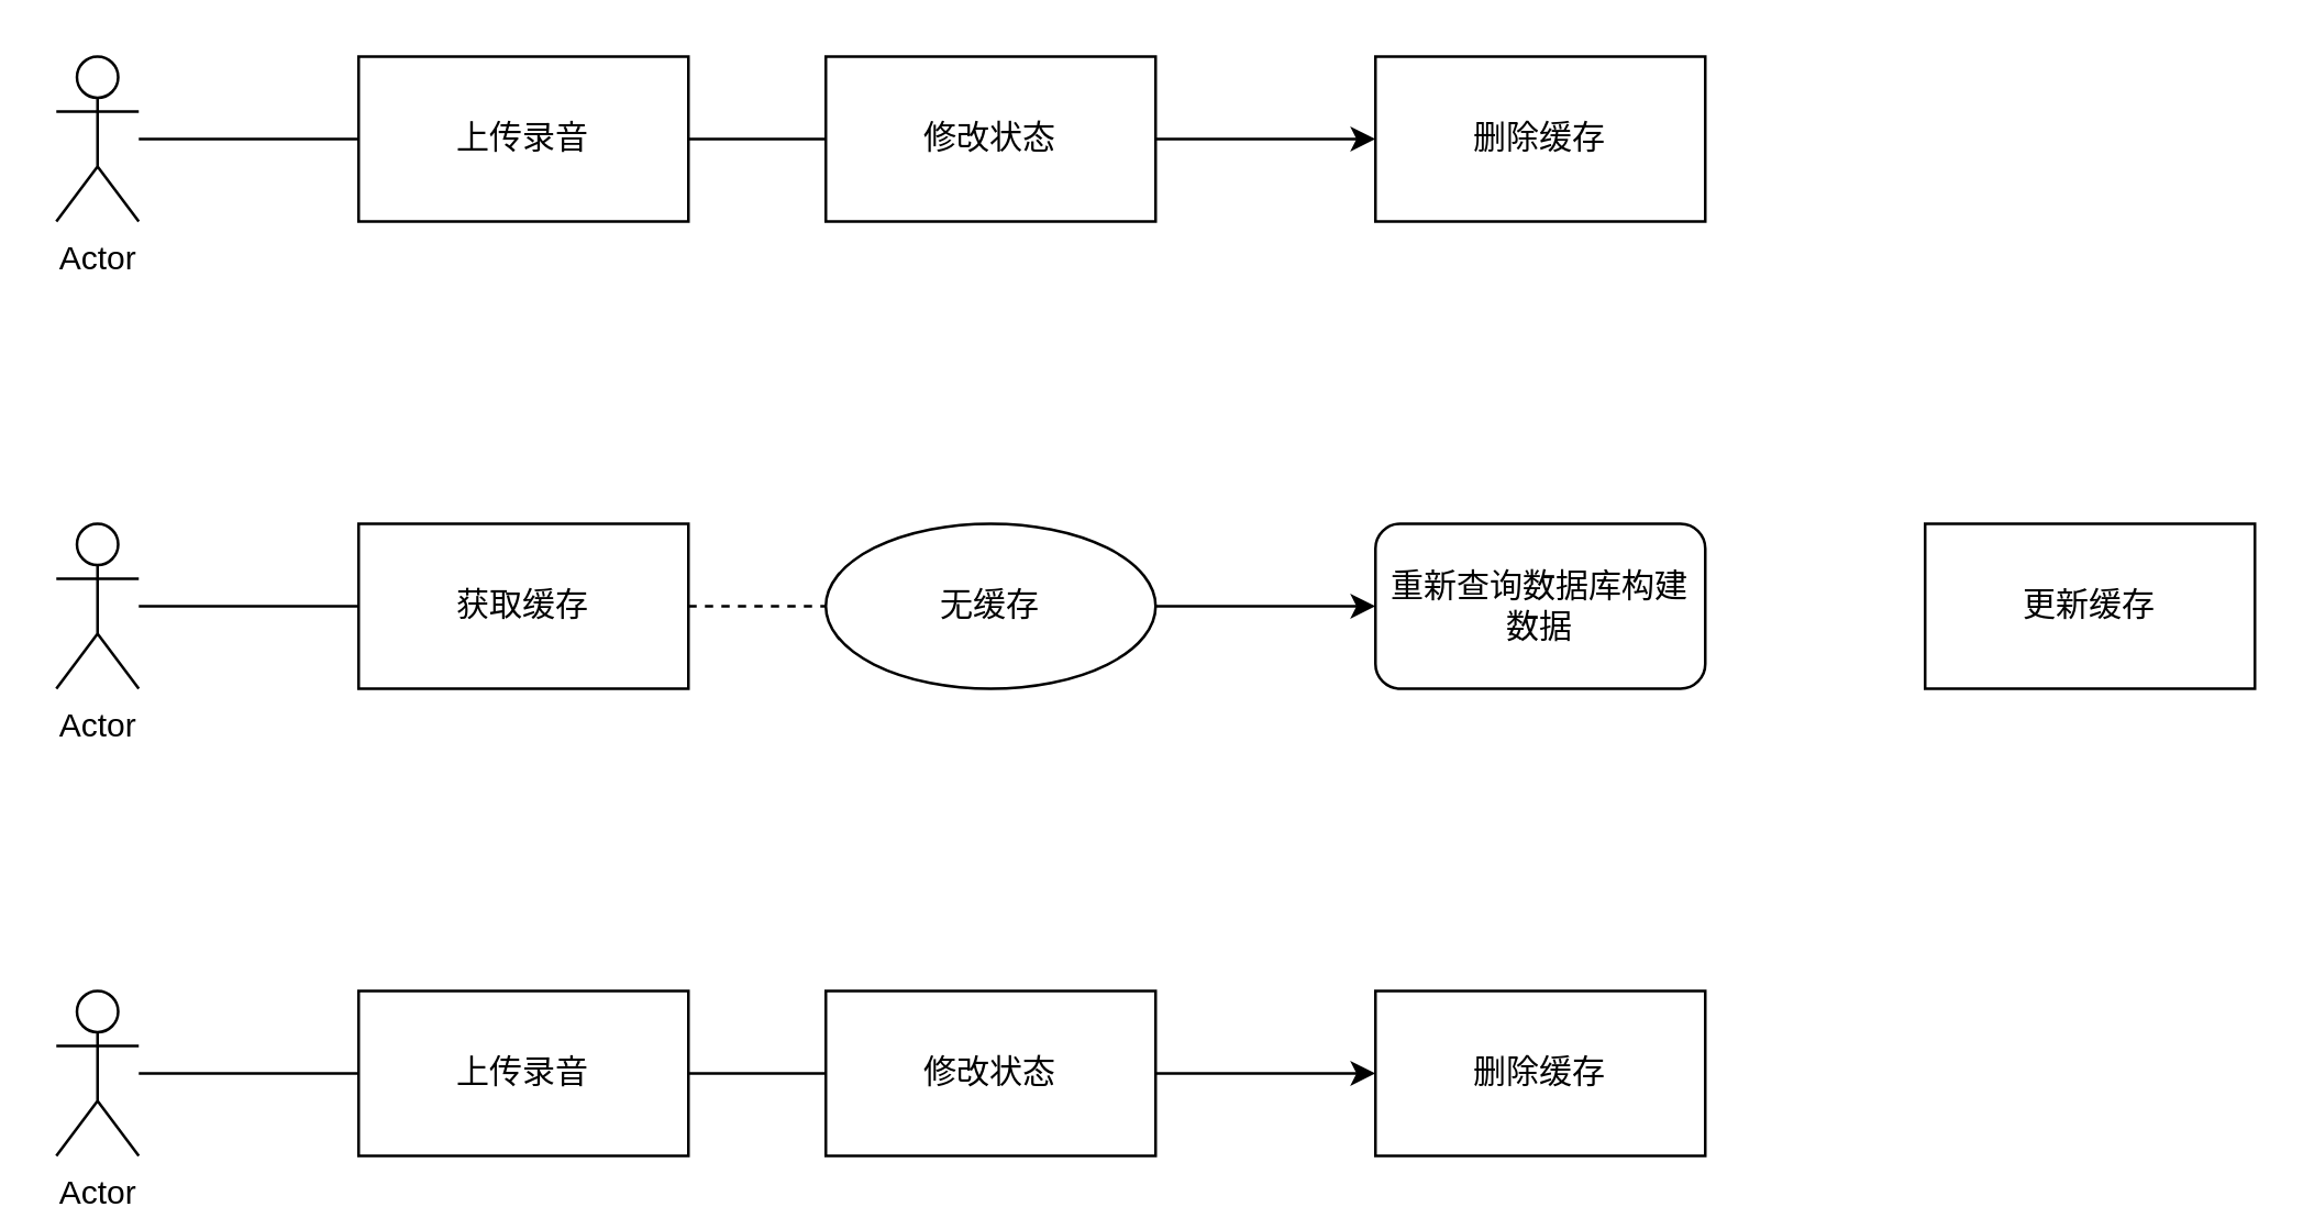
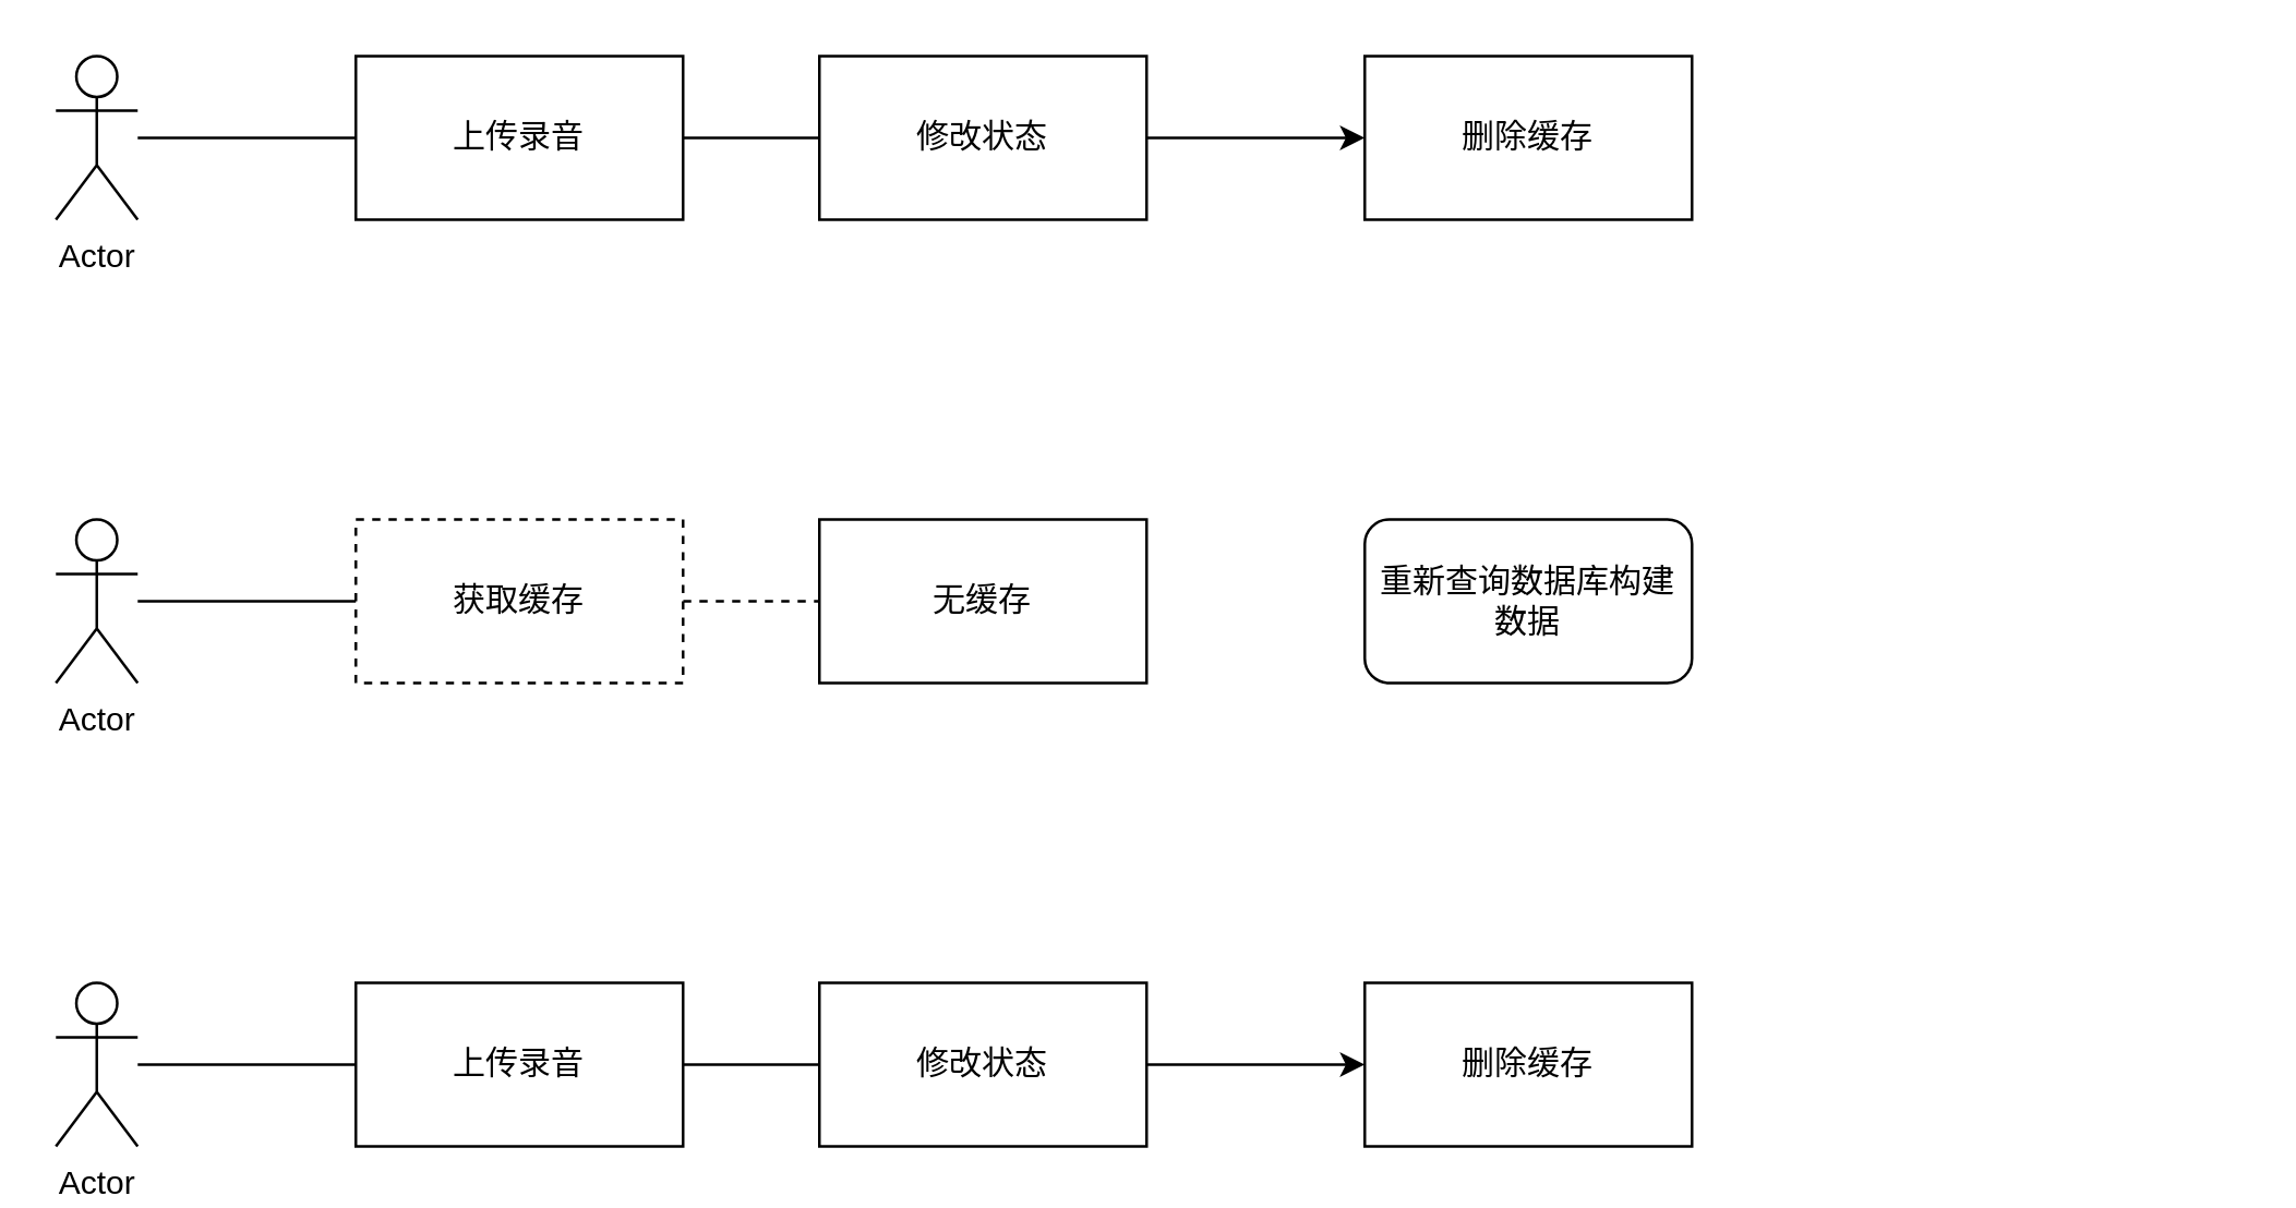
- <mxCell id="10" value="获取缓存" style="rounded=0;whiteSpace=wrap;html=1;" vertex="1" parent="1"><mxGeometry x="130" y="190" width="120" height="60" as="geometry" /></mxCell>
+ <mxCell id="10" value="获取缓存" style="rounded=0;whiteSpace=wrap;html=1;dashed=1;" vertex="1" parent="1"><mxGeometry x="130" y="190" width="120" height="60" as="geometry" /></mxCell>
- <mxCell id="12" value="无缓存" style="ellipse;whiteSpace=wrap;html=1;" vertex="1" parent="1"><mxGeometry x="300" y="190" width="120" height="60" as="geometry" /></mxCell>
+ <mxCell id="12" value="无缓存" style="whiteSpace=wrap;html=1;rounded=0;" vertex="1" parent="1"><mxGeometry x="300" y="190" width="120" height="60" as="geometry" /></mxCell>
- <mxCell id="11" value="" style="edgeStyle=orthogonalEdgeStyle;rounded=0;orthogonalLoop=1;jettySize=auto;html=1;" edge="1" parent="1" source="12" target="15"><mxGeometry relative="1" as="geometry" /></mxCell>
- <mxCell id="23" value="更新缓存" style="whiteSpace=wrap;html=1;rounded=0;" vertex="1" parent="1"><mxGeometry x="700" y="190" width="120" height="60" as="geometry" /></mxCell>
